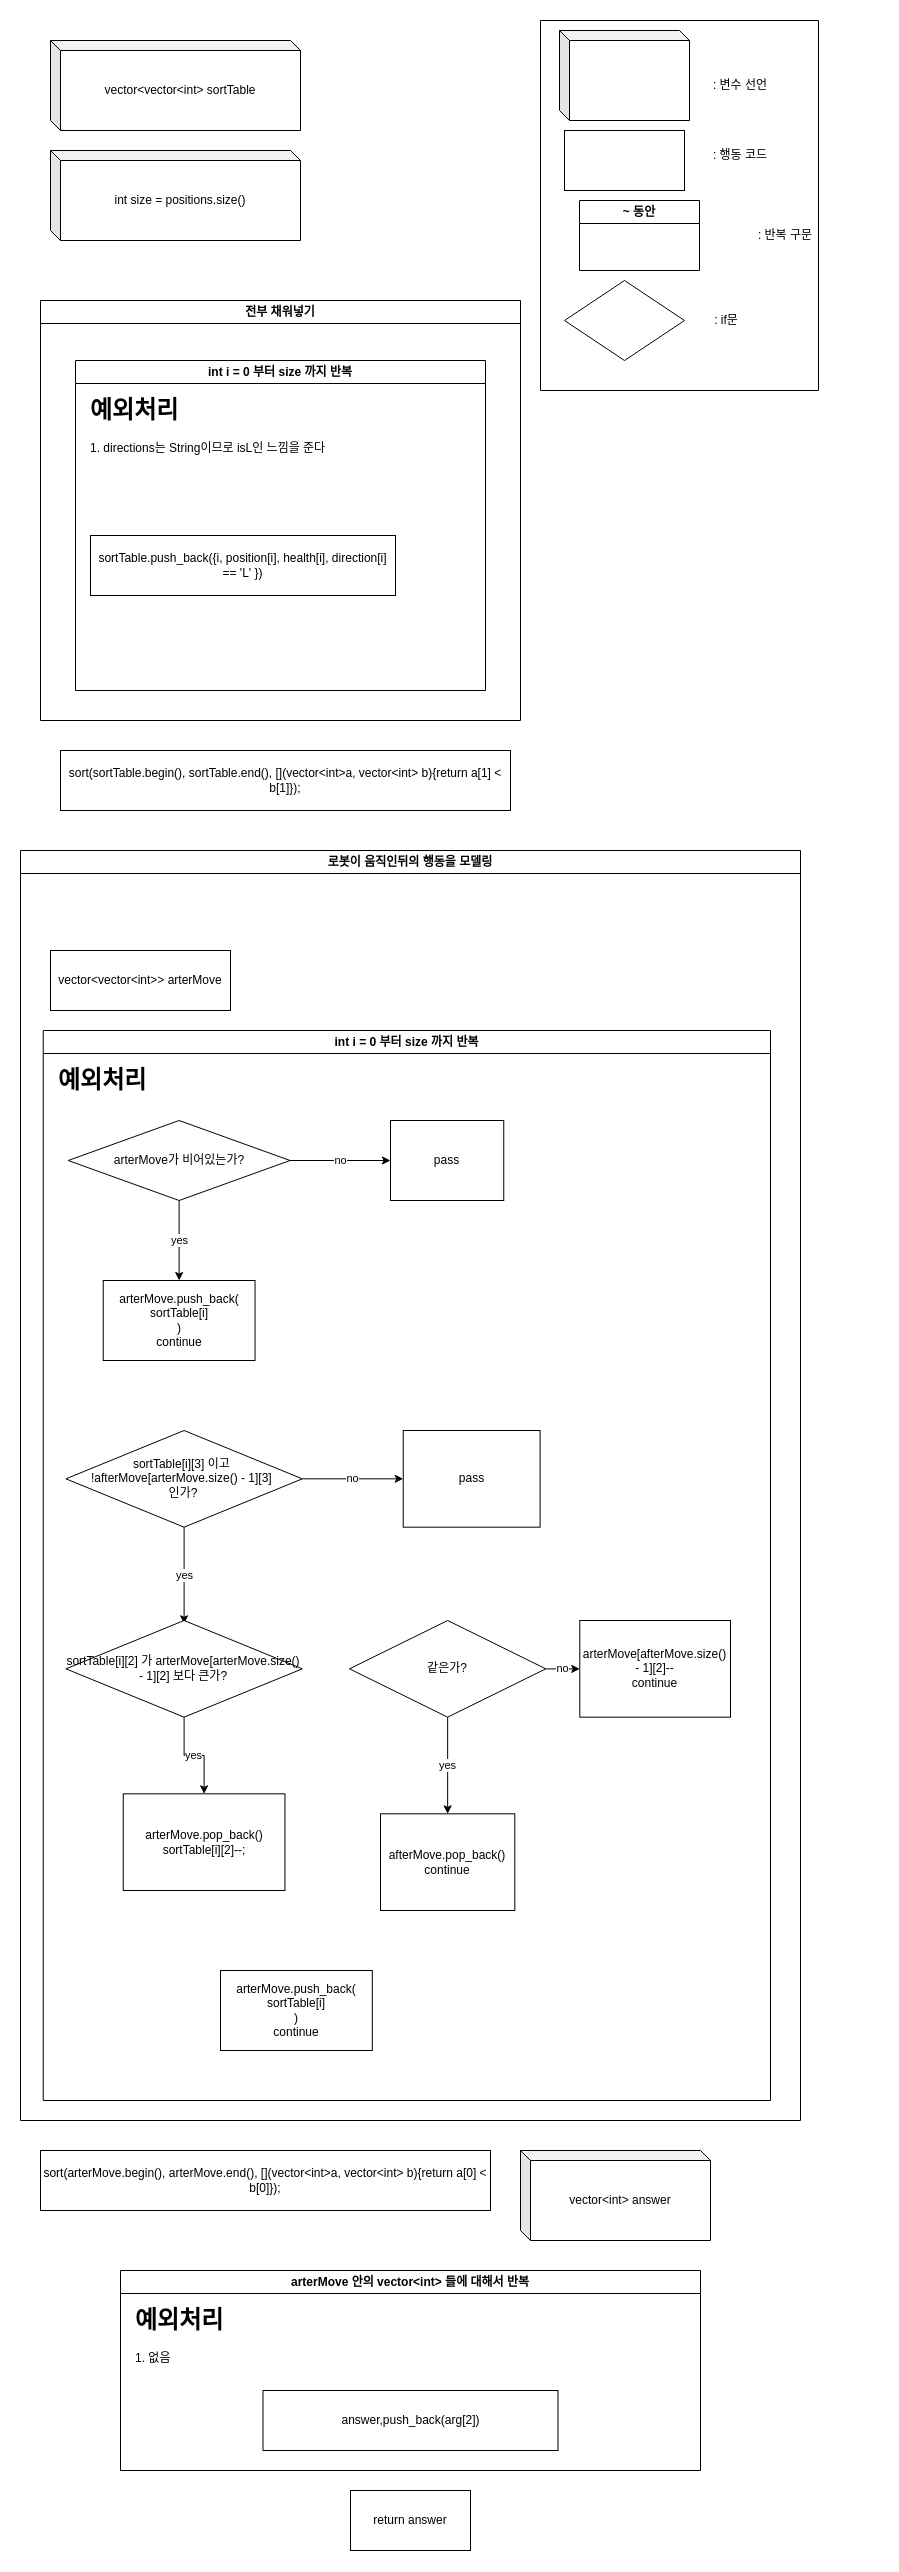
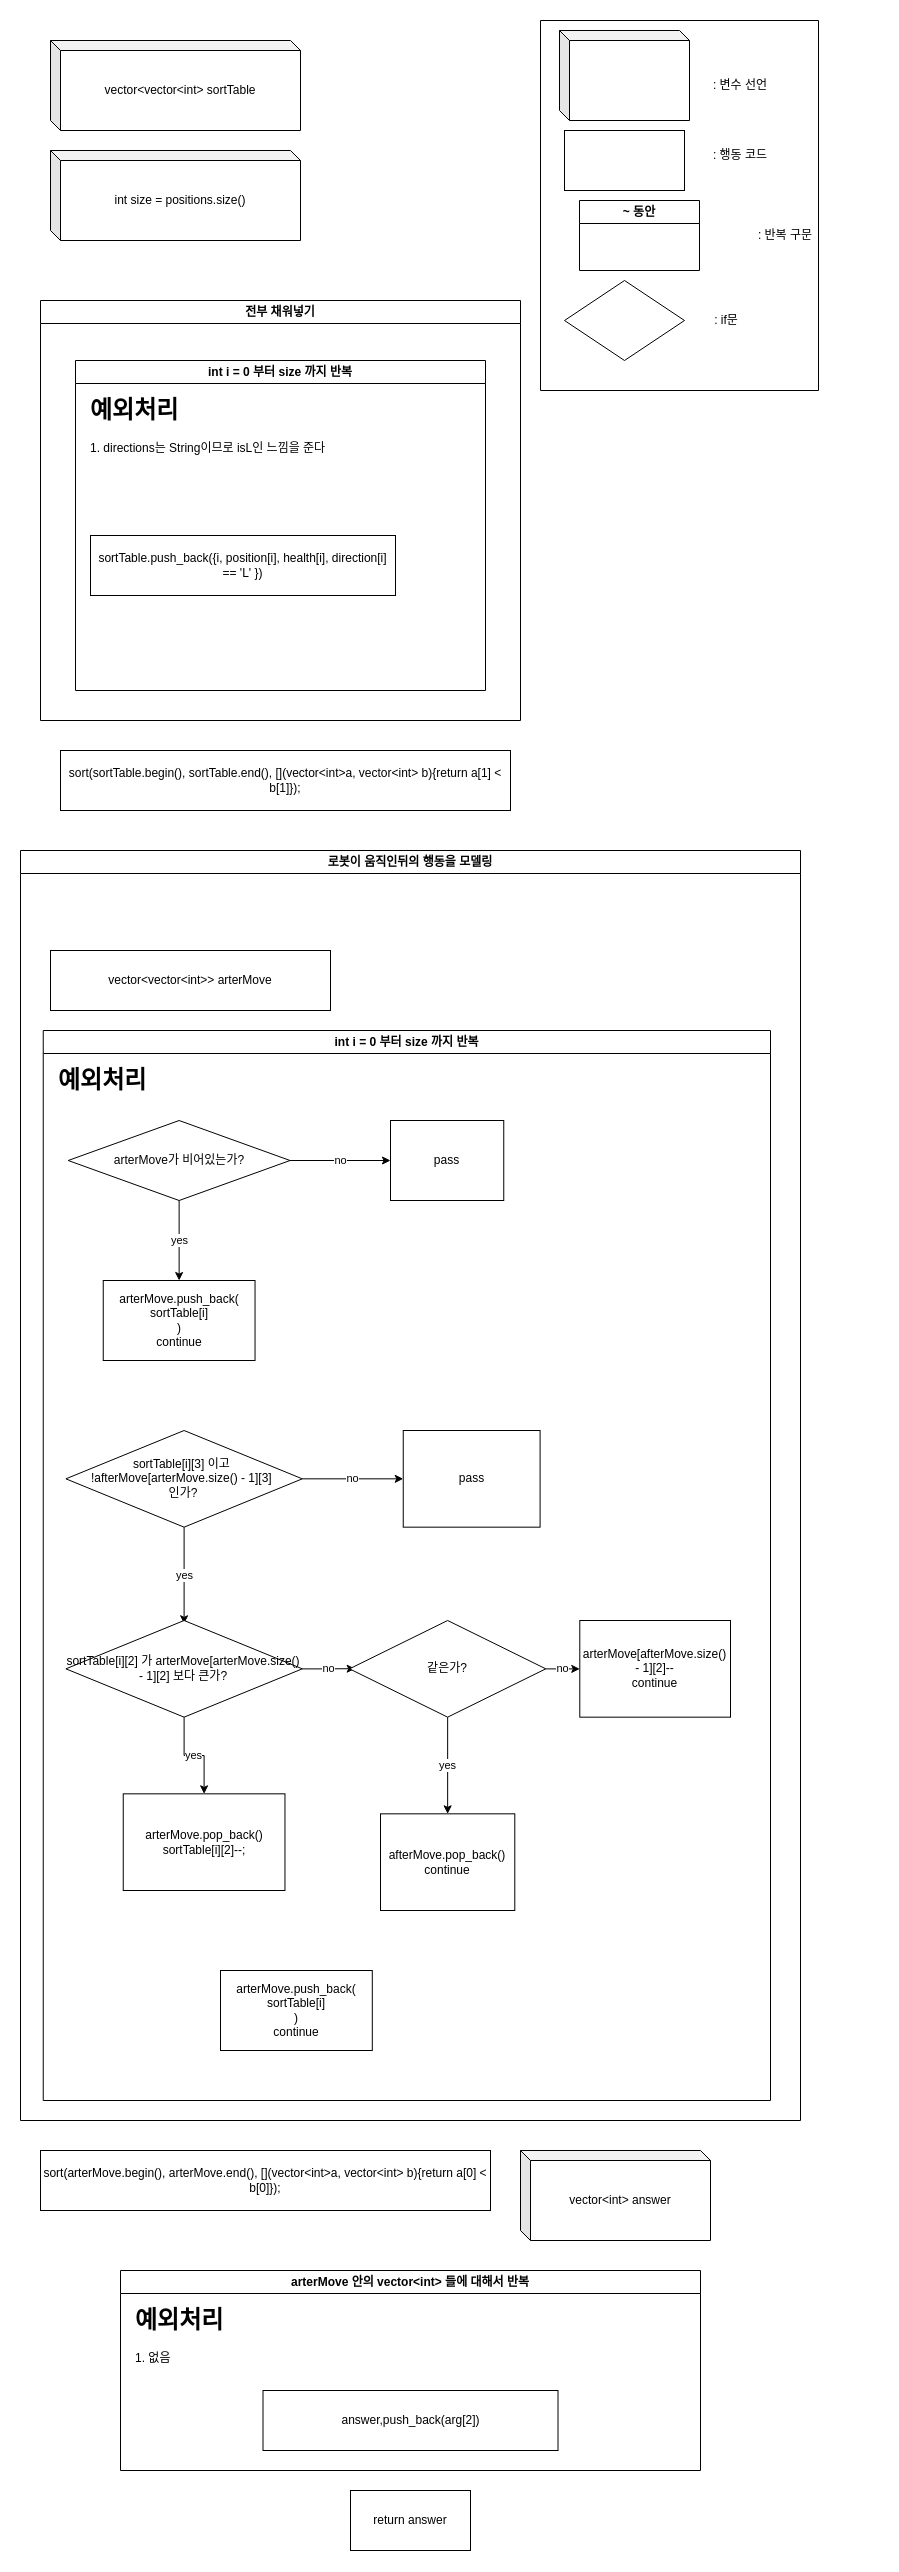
- <mxCell id="19" value="vector&amp;lt;vector&amp;lt;int&amp;gt;&amp;gt; arterMove" style="rounded=0;whiteSpace=wrap;html=1;" vertex="1" parent="18"><mxGeometry x="30" y="100" width="180" height="60" as="geometry" /></mxCell>
+ <mxCell id="19" value="vector&amp;lt;vector&amp;lt;int&amp;gt;&amp;gt; arterMove" style="rounded=0;whiteSpace=wrap;html=1;" vertex="1" parent="18"><mxGeometry x="30" y="100" width="280" height="60" as="geometry" /></mxCell>
+ <mxCell id="37" value="no" style="edgeStyle=orthogonalEdgeStyle;rounded=0;orthogonalLoop=1;jettySize=auto;html=1;entryX=0.029;entryY=0.498;entryDx=0;entryDy=0;entryPerimeter=0;" edge="1" parent="33" source="34" target="39"><mxGeometry relative="1" as="geometry"><mxPoint x="300.003" y="48.333" as="targetPoint" /></mxGeometry></mxCell>
